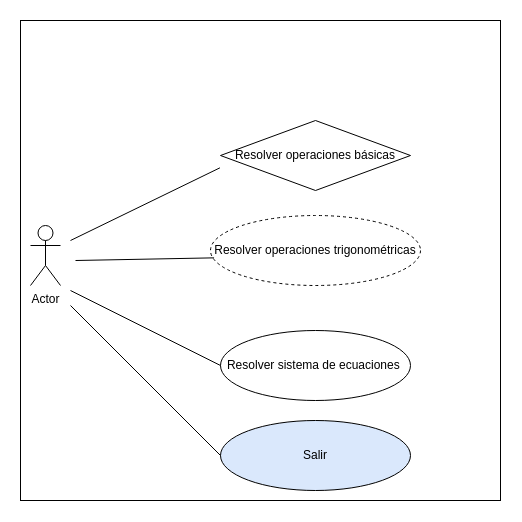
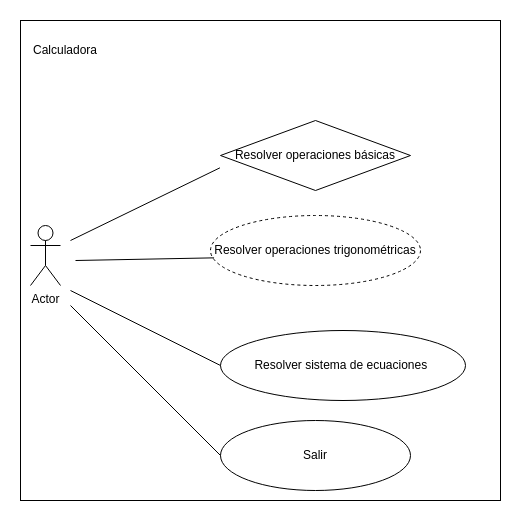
+ <mxCell id="10" value="Calculadora" style="text;html=1;strokeColor=none;fillColor=none;align=center;verticalAlign=middle;whiteSpace=wrap;rounded=0;" parent="1" vertex="1"><mxGeometry x="45" y="40" width="40" height="20" as="geometry" /></mxCell>
- <mxCell id="5" value="Resolver sistema de ecuaciones&amp;nbsp;" style="ellipse;whiteSpace=wrap;html=1;" parent="1" vertex="1"><mxGeometry x="220" y="330" width="190" height="70" as="geometry" /></mxCell>
+ <mxCell id="5" value="Resolver sistema de ecuaciones&amp;nbsp;" style="ellipse;whiteSpace=wrap;html=1;" parent="1" vertex="1"><mxGeometry x="220" y="330" width="245" height="70" as="geometry" /></mxCell>
- <mxCell id="11" value="Salir" style="ellipse;whiteSpace=wrap;html=1;fillColor=#dae8fc;" parent="1" vertex="1"><mxGeometry x="220" y="420" width="190" height="70" as="geometry" /></mxCell>
+ <mxCell id="11" value="Salir" style="ellipse;whiteSpace=wrap;html=1;" parent="1" vertex="1"><mxGeometry x="220" y="420" width="190" height="70" as="geometry" /></mxCell>
